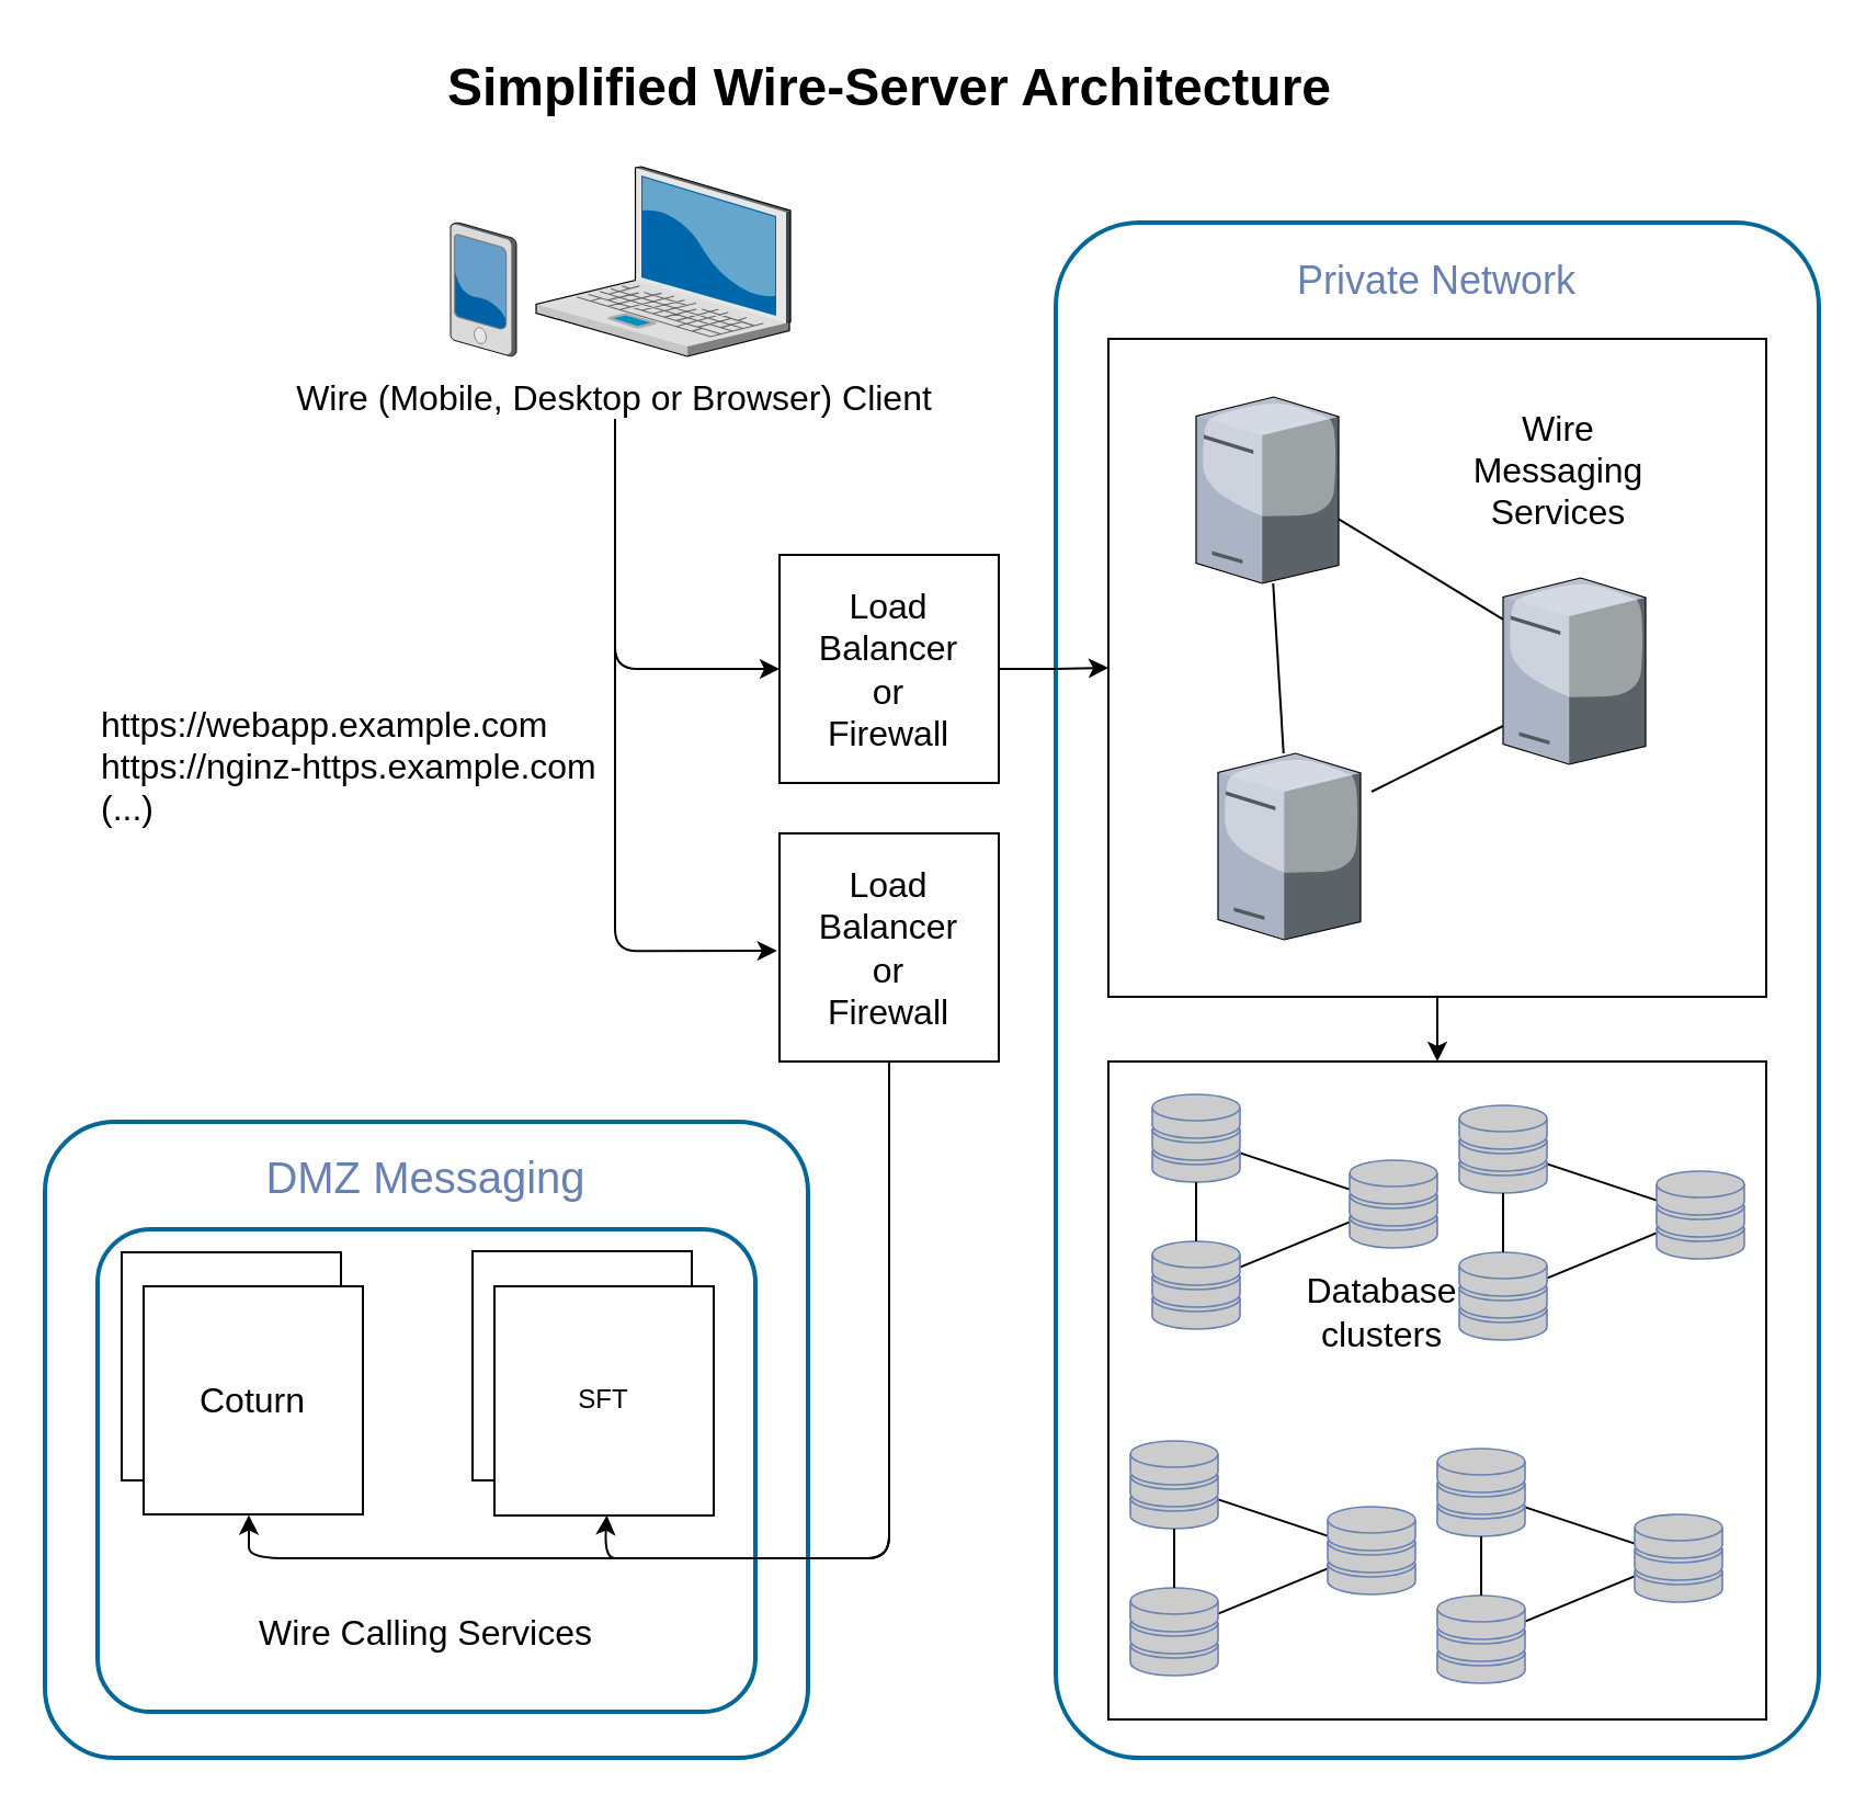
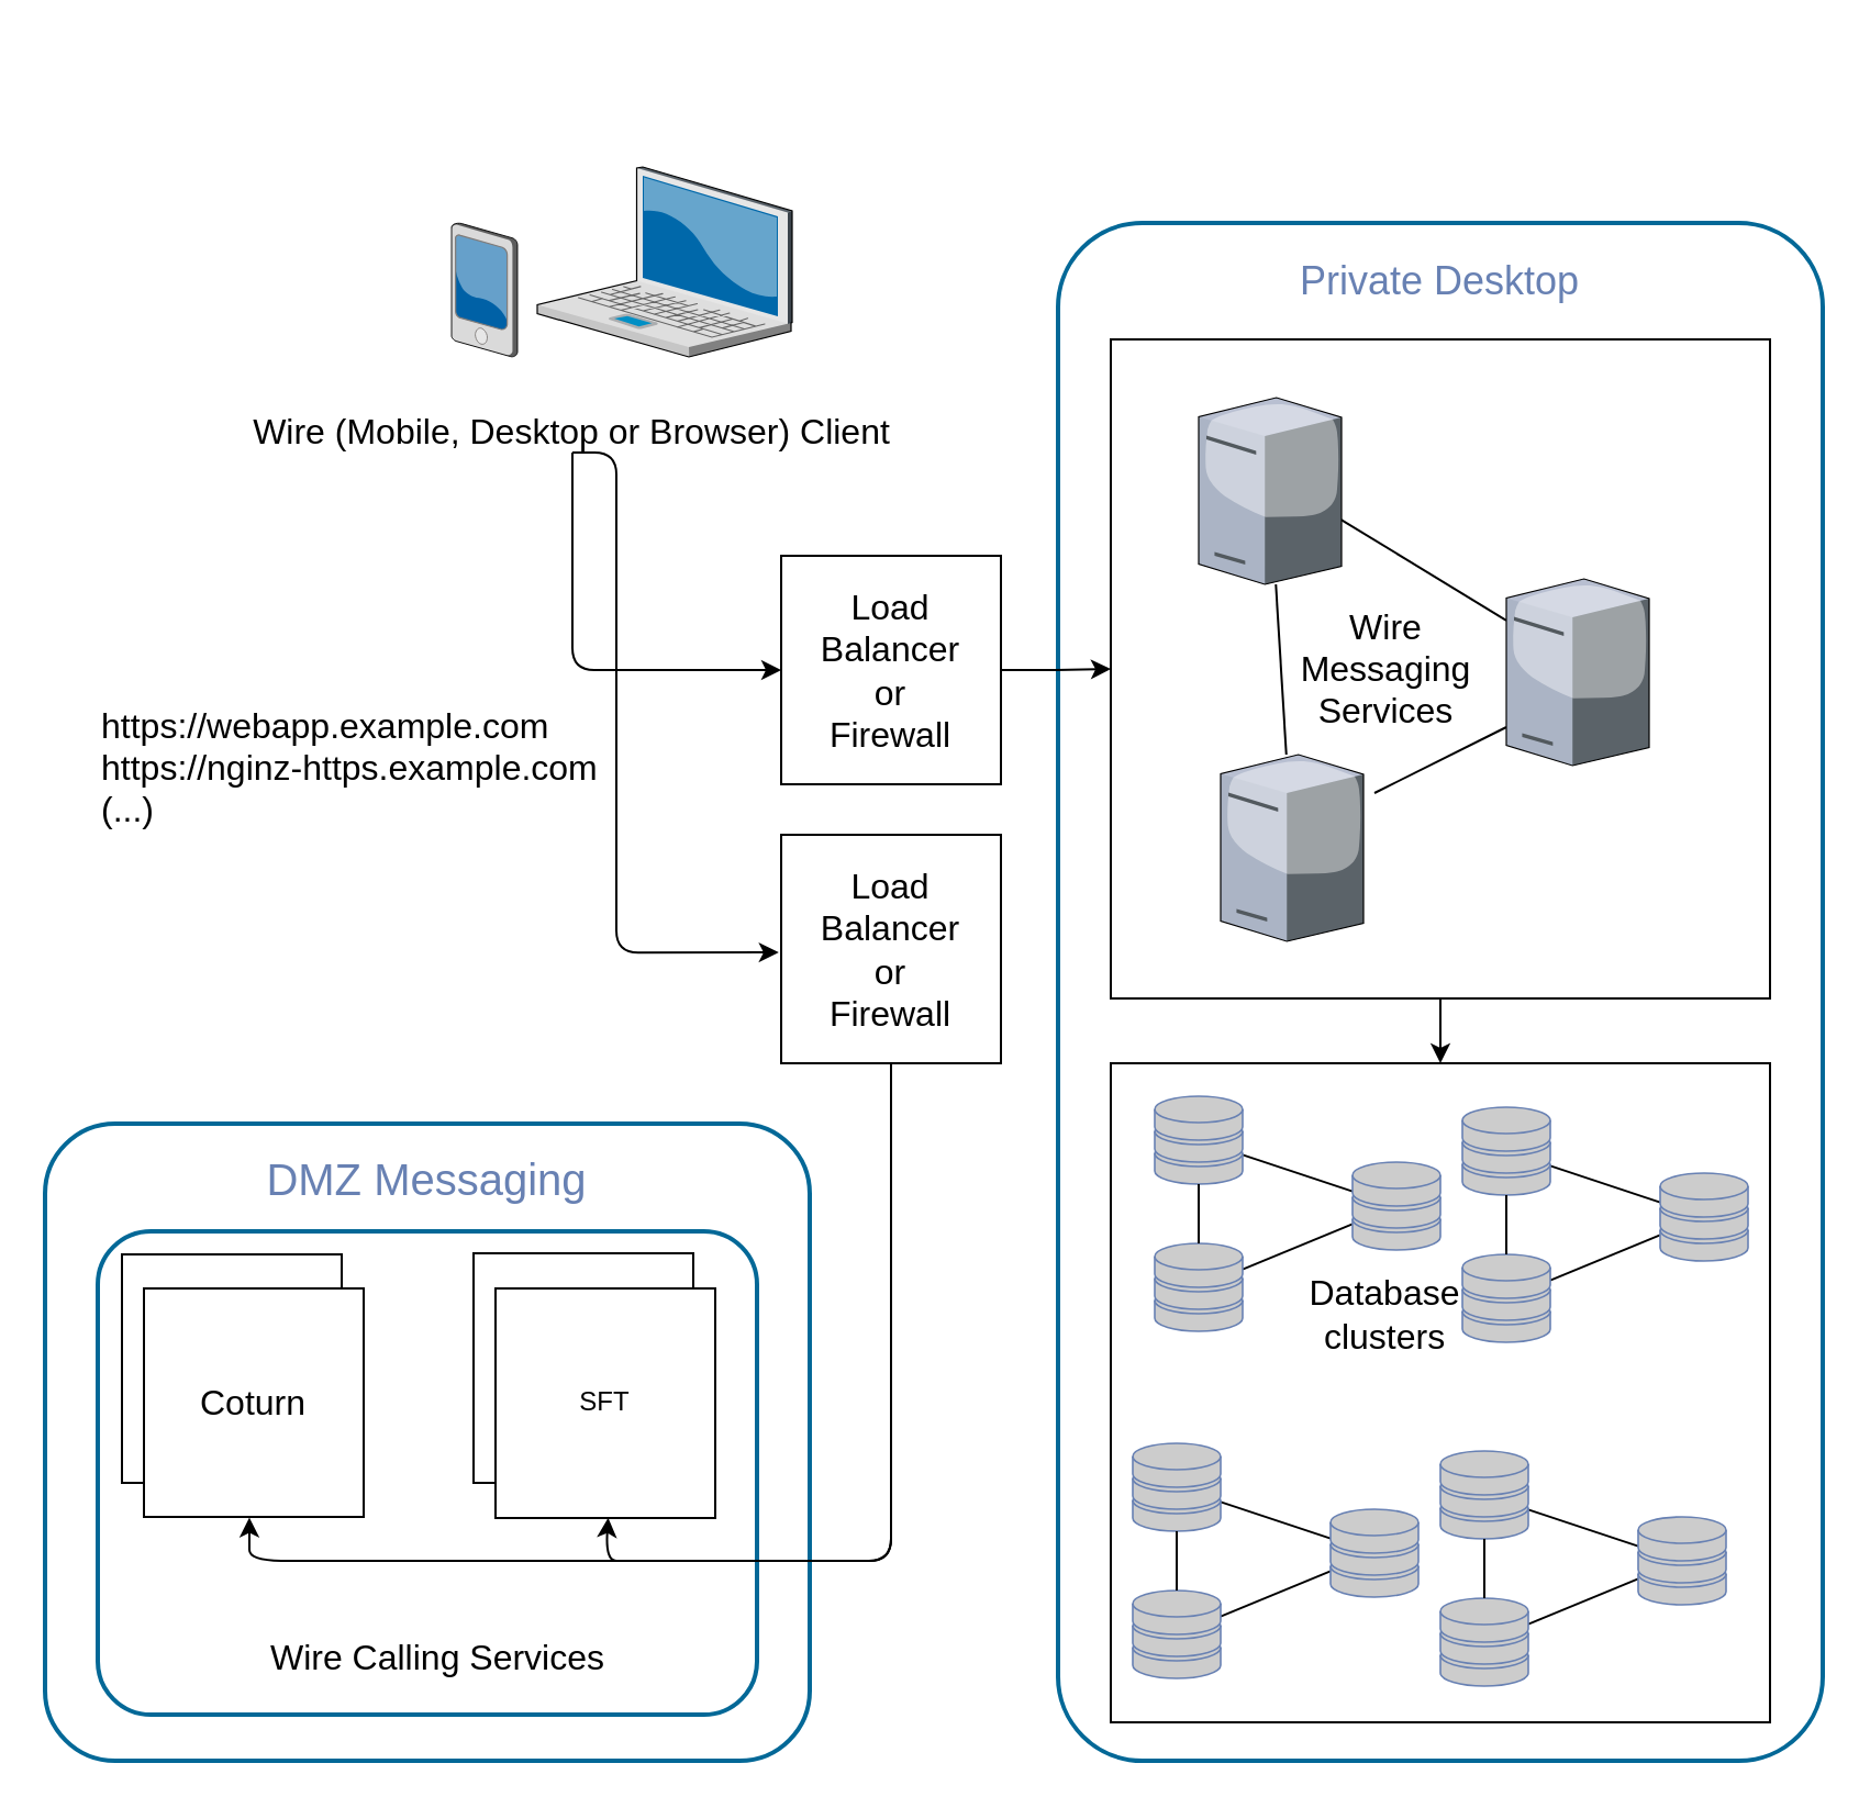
- <mxCell id="7" value="Simplified Wire-Server Architecture" style="text;strokeColor=none;fillColor=none;html=1;fontSize=24;fontStyle=1;verticalAlign=middle;align=center;" parent="1" vertex="1"><mxGeometry x="90" y="20" width="630" height="40" as="geometry" /></mxCell>
- <mxCell id="8" value="&lt;font style=&quot;font-size: 18px&quot; face=&quot;Helvetica&quot;&gt;Private Network&lt;/font&gt;" style="rounded=1;whiteSpace=wrap;html=1;shadow=0;comic=0;strokeColor=#036897;strokeWidth=2;fillColor=none;fontFamily=Verdana;fontSize=28;fontColor=#6881B3;align=center;arcSize=11;verticalAlign=top;" parent="1" vertex="1"><mxGeometry x="481" y="101" width="348" height="700" as="geometry" /></mxCell>
+ <mxCell id="8" value="&lt;font style=&quot;font-size: 18px&quot; face=&quot;Helvetica&quot;&gt;Private Desktop&lt;/font&gt;" style="rounded=1;whiteSpace=wrap;html=1;shadow=0;comic=0;strokeColor=#036897;strokeWidth=2;fillColor=none;fontFamily=Verdana;fontSize=28;fontColor=#6881B3;align=center;arcSize=11;verticalAlign=top;" parent="1" vertex="1"><mxGeometry x="481" y="101" width="348" height="700" as="geometry" /></mxCell>
- <mxCell id="45" value="Wire (Mobile, Desktop or Browser) Client" style="text;html=1;strokeColor=none;fillColor=none;align=center;verticalAlign=middle;whiteSpace=wrap;rounded=0;fontSize=16;" parent="1" vertex="1"><mxGeometry x="120" y="170.5" width="320" height="20" as="geometry" /></mxCell>
+ <mxCell id="45" value="Wire (Mobile, Desktop or Browser) Client" style="text;html=1;strokeColor=none;fillColor=none;align=center;verticalAlign=middle;whiteSpace=wrap;rounded=0;fontSize=16;" parent="1" vertex="1"><mxGeometry x="100" y="185.5" width="320" height="20" as="geometry" /></mxCell>
- <mxCell id="19" value="Wire Messaging Services" style="text;html=1;strokeColor=none;fillColor=none;align=center;verticalAlign=middle;whiteSpace=wrap;rounded=0;fontSize=16;" parent="1" vertex="1"><mxGeometry x="657.5" y="204" width="105" height="20" as="geometry" /></mxCell>
+ <mxCell id="19" value="Wire Messaging Services" style="text;html=1;strokeColor=none;fillColor=none;align=center;verticalAlign=middle;whiteSpace=wrap;rounded=0;fontSize=16;" parent="1" vertex="1"><mxGeometry x="577.5" y="294" width="105" height="20" as="geometry" /></mxCell>
- <mxCell id="56" value="Wire Calling Services" style="text;html=1;align=center;verticalAlign=middle;whiteSpace=wrap;rounded=0;fontSize=16;" vertex="1" parent="1"><mxGeometry x="111.87" y="735.25" width="164.25" height="16.5" as="geometry" /></mxCell>
+ <mxCell id="56" value="Wire Calling Services" style="text;html=1;align=center;verticalAlign=middle;whiteSpace=wrap;rounded=0;fontSize=16;" vertex="1" parent="1"><mxGeometry x="116.87" y="745.25" width="164.25" height="16.5" as="geometry" /></mxCell>
